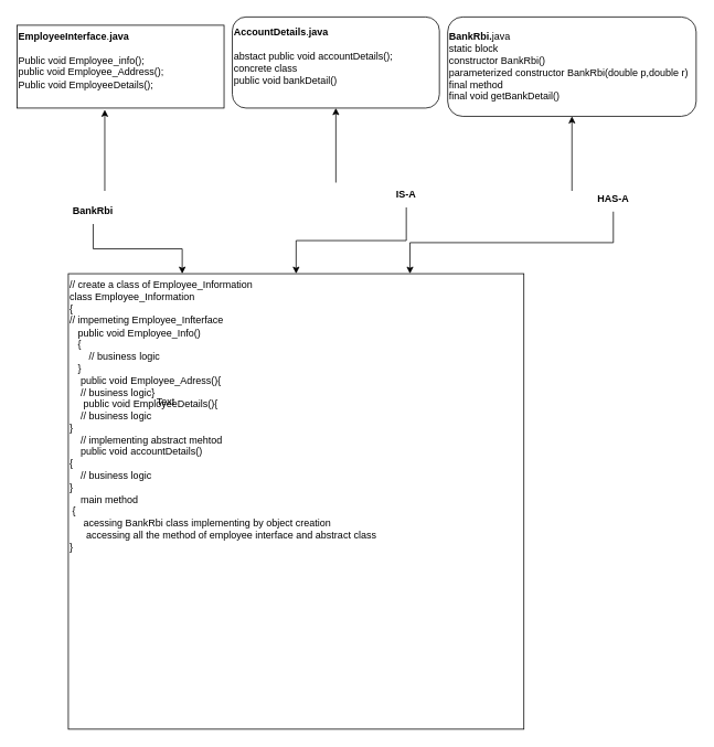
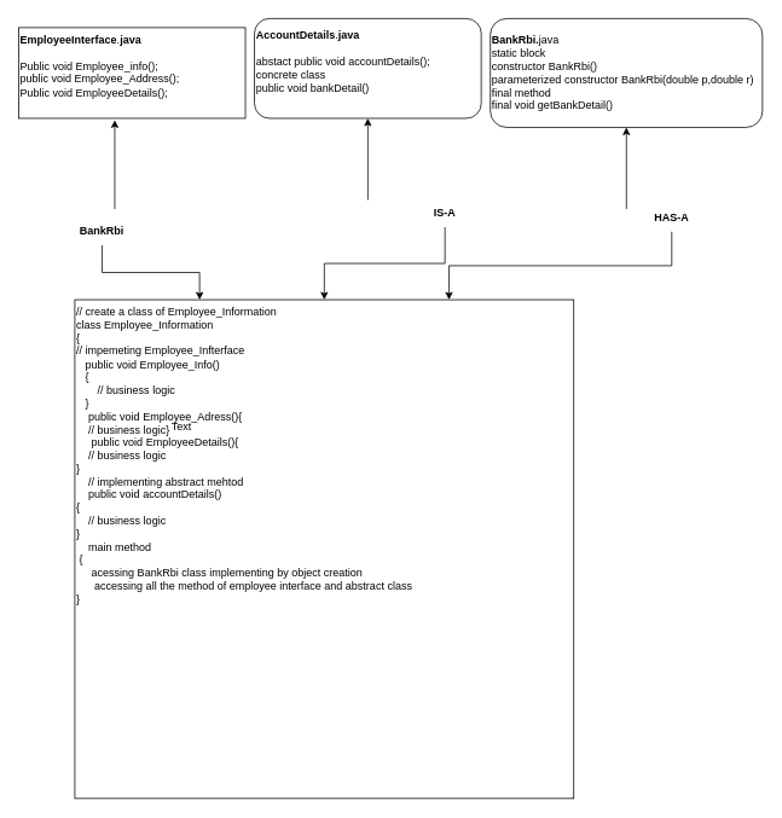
- <mxCell id="9" value="Text" style="text;html=1;align=center;verticalAlign=middle;whiteSpace=wrap;rounded=0;" vertex="1" parent="1"><mxGeometry x="170" y="470" width="60" height="30" as="geometry" /></mxCell>
+ <mxCell id="9" value="Text" style="text;html=1;align=center;verticalAlign=middle;whiteSpace=wrap;rounded=0;" vertex="1" parent="1"><mxGeometry x="170" y="455" width="60" height="30" as="geometry" /></mxCell>
